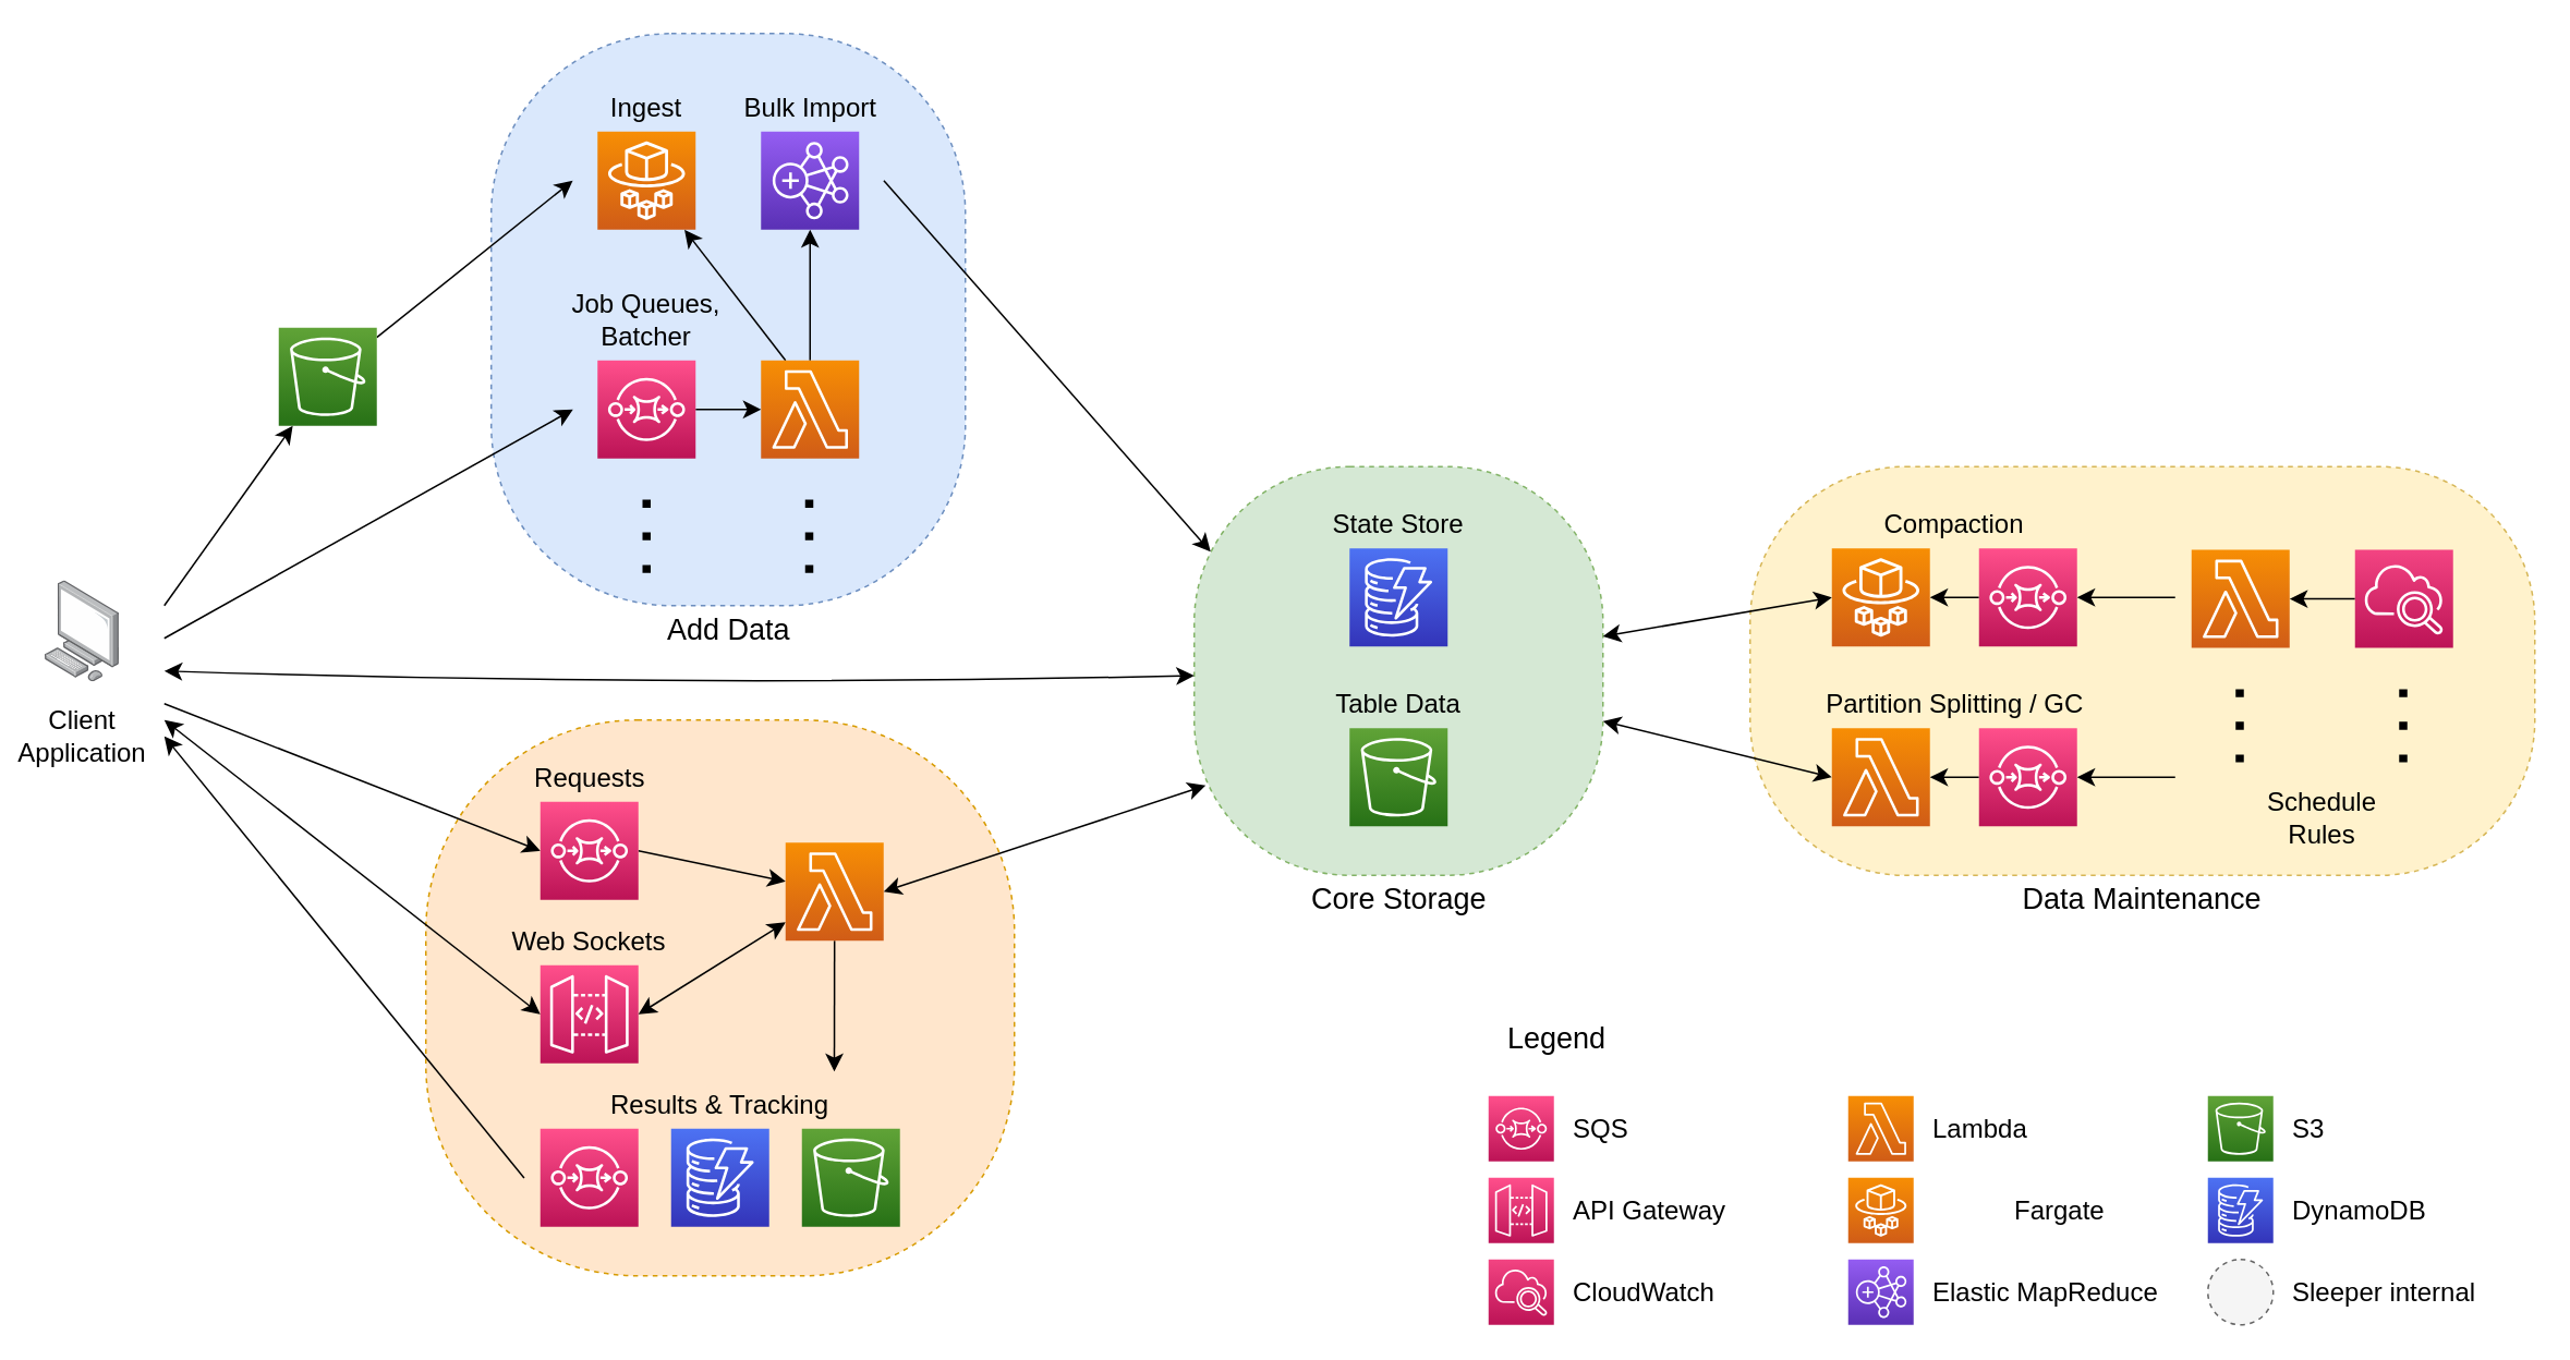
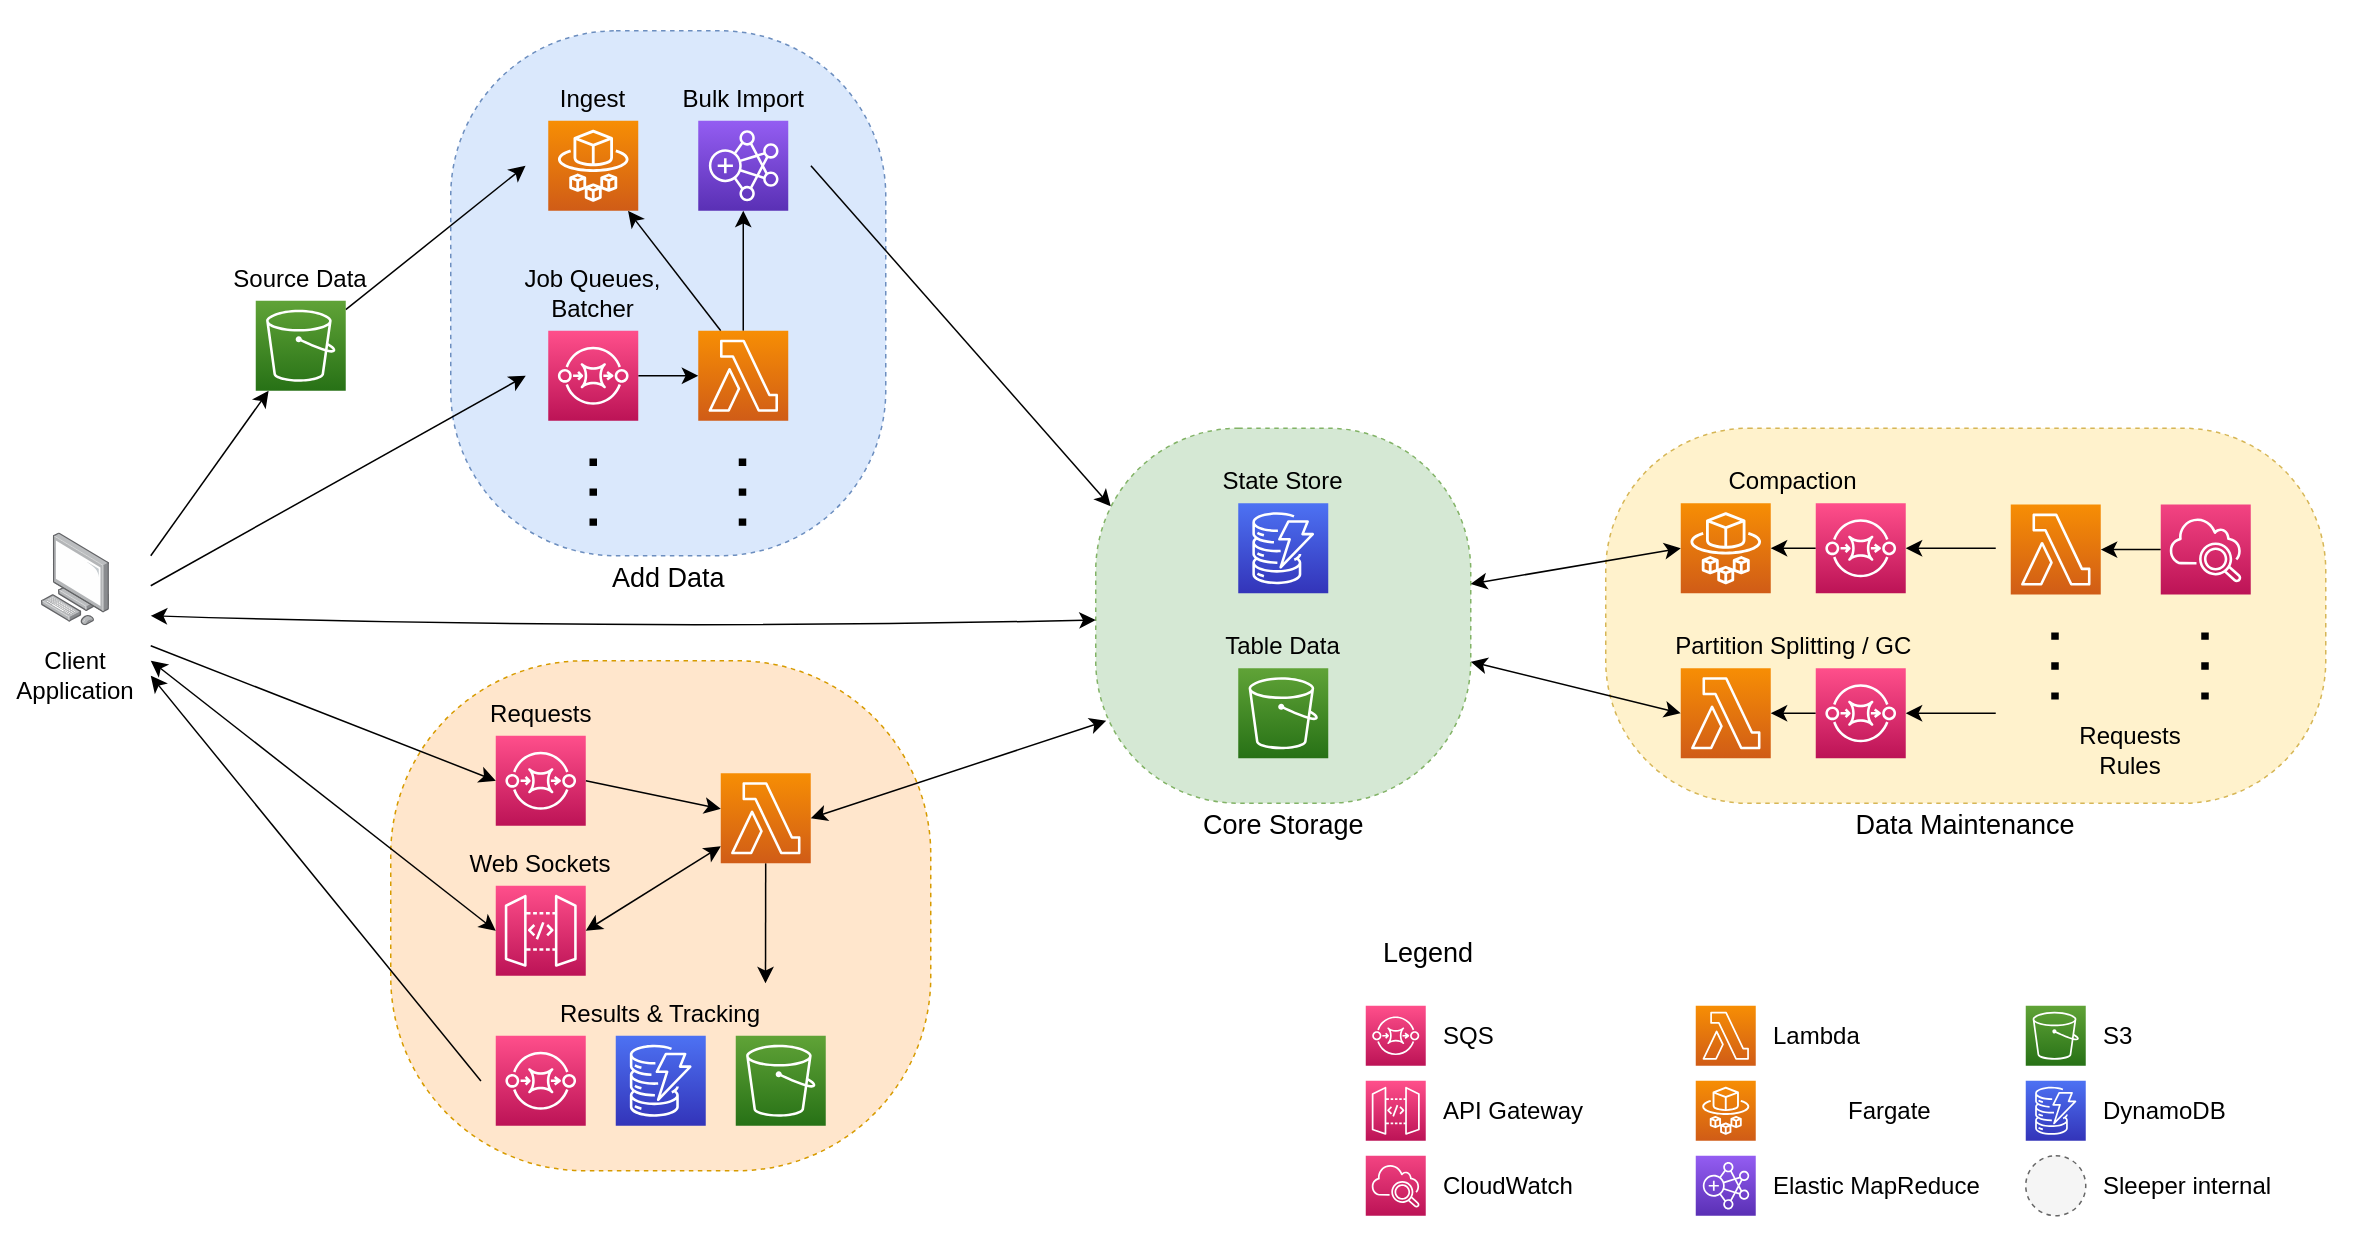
+ <mxCell id="72" value="Source Data" style="text;html=1;strokeColor=none;fillColor=none;align=center;verticalAlign=middle;whiteSpace=wrap;rounded=0;fontSize=16;" parent="1" vertex="1"><mxGeometry x="150" y="170" width="100" height="30" as="geometry" /></mxCell>
- <mxCell id="51" value="Schedule&lt;br&gt;Rules" style="text;html=1;strokeColor=none;fillColor=none;align=center;verticalAlign=middle;whiteSpace=wrap;rounded=0;fontSize=16;" parent="1" vertex="1"><mxGeometry x="1360" y="475" width="120" height="50" as="geometry" /></mxCell>
+ <mxCell id="51" value="Requests&lt;br&gt;Rules" style="text;html=1;strokeColor=none;fillColor=none;align=center;verticalAlign=middle;whiteSpace=wrap;rounded=0;fontSize=16;" parent="1" vertex="1"><mxGeometry x="1360" y="475" width="120" height="50" as="geometry" /></mxCell>
